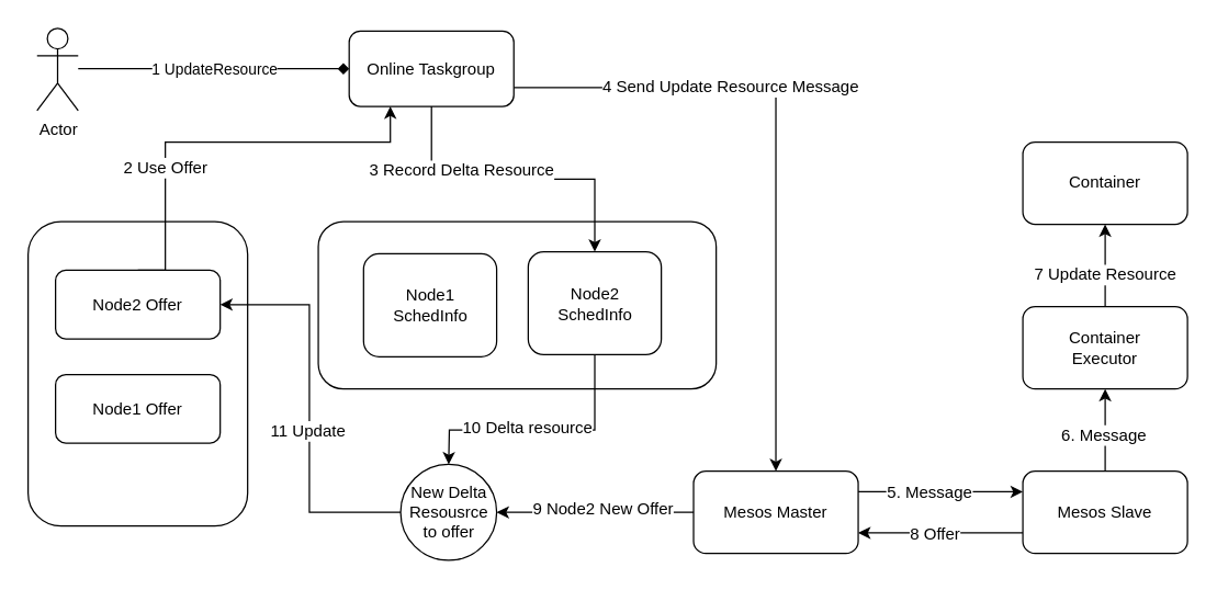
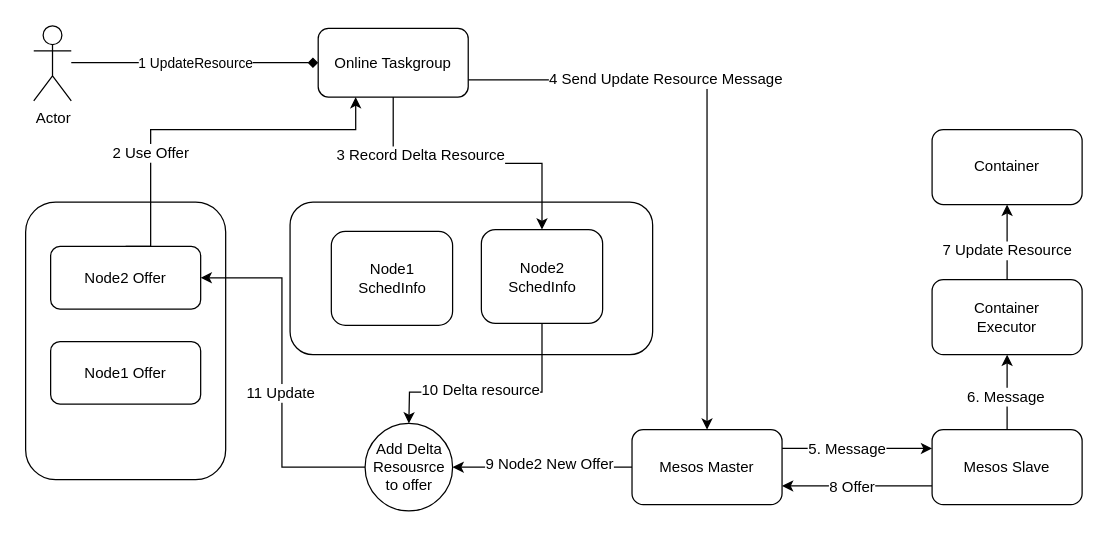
- <mxCell id="26" value="New Delta&lt;br&gt;Resousrce&lt;br&gt;to offer" style="ellipse;whiteSpace=wrap;html=1;aspect=fixed;" vertex="1" parent="1"><mxGeometry x="291.5" y="338" width="70" height="70" as="geometry" /></mxCell>
+ <mxCell id="26" value="Add Delta&lt;br&gt;Resousrce&lt;br&gt;to offer" style="ellipse;whiteSpace=wrap;html=1;aspect=fixed;" vertex="1" parent="1"><mxGeometry x="291.5" y="338" width="70" height="70" as="geometry" /></mxCell>
